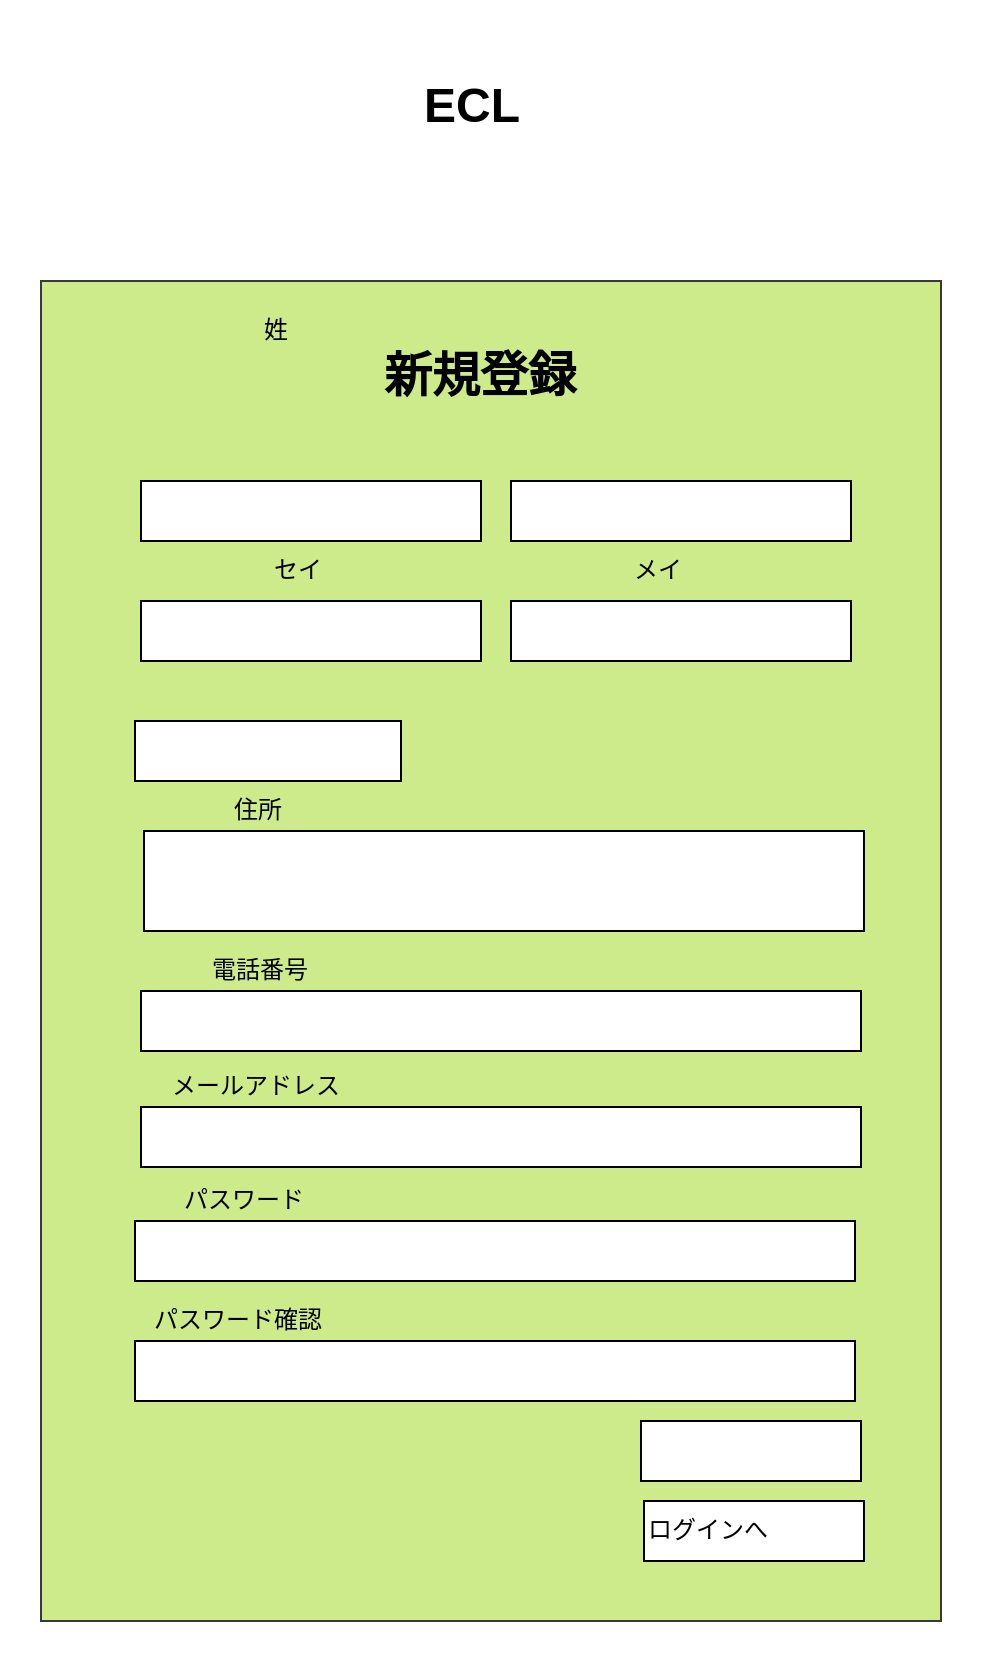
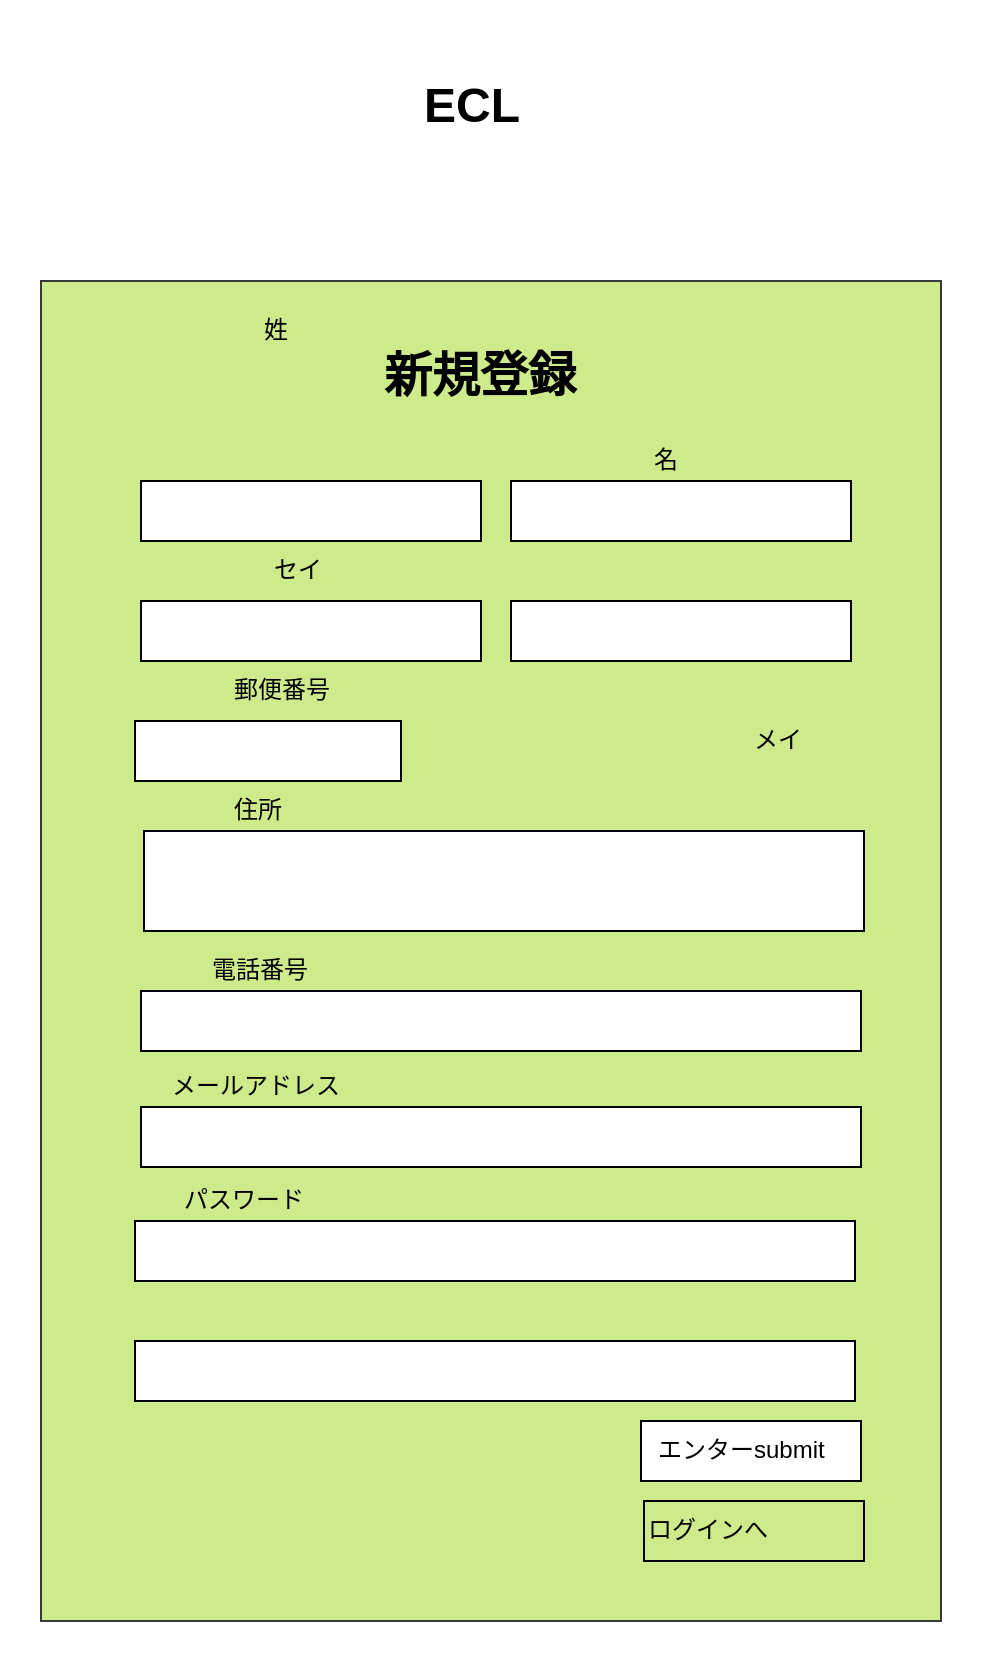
+ <mxCell id="14" value="名" style="text;html=1;resizable=0;points=[];autosize=1;align=left;verticalAlign=top;spacingTop=-4;" parent="1" vertex="1"><mxGeometry x="325" y="220" width="30" height="20" as="geometry" /></mxCell>
- <mxCell id="20" value="メイ" style="text;html=1;resizable=0;points=[];autosize=1;align=left;verticalAlign=top;spacingTop=-4;" parent="1" vertex="1"><mxGeometry x="315" y="275" width="40" height="20" as="geometry" /></mxCell>
+ <mxCell id="20" value="メイ" style="text;html=1;resizable=0;points=[];autosize=1;align=left;verticalAlign=top;spacingTop=-4;" parent="1" vertex="1"><mxGeometry x="375" y="360" width="40" height="20" as="geometry" /></mxCell>
+ <mxCell id="21" value="郵便番号" style="text;html=1;resizable=0;points=[];autosize=1;align=left;verticalAlign=top;spacingTop=-4;" parent="1" vertex="1"><mxGeometry x="115" y="335" width="60" height="20" as="geometry" /></mxCell>
- <mxCell id="26" value="パスワード確認" style="text;html=1;resizable=0;points=[];autosize=1;align=left;verticalAlign=top;spacingTop=-4;" parent="1" vertex="1"><mxGeometry x="75" y="650" width="100" height="20" as="geometry" /></mxCell>
+ <mxCell id="29" value="エンターsubmit" style="text;html=1;resizable=0;points=[];autosize=1;align=left;verticalAlign=top;spacingTop=-4;" parent="1" vertex="1"><mxGeometry x="327" y="715" width="100" height="20" as="geometry" /></mxCell>
- <mxCell id="30" value="ログインへ" style="rounded=0;whiteSpace=wrap;html=1;strokeWidth=1;align=left;" vertex="1" parent="1"><mxGeometry x="321.5" y="750" width="110" height="30" as="geometry" /></mxCell>
+ <mxCell id="30" value="ログインへ" style="rounded=0;whiteSpace=wrap;html=1;strokeWidth=1;align=left;fillColor=#cdeb8b;" vertex="1" parent="1"><mxGeometry x="321.5" y="750" width="110" height="30" as="geometry" /></mxCell>
